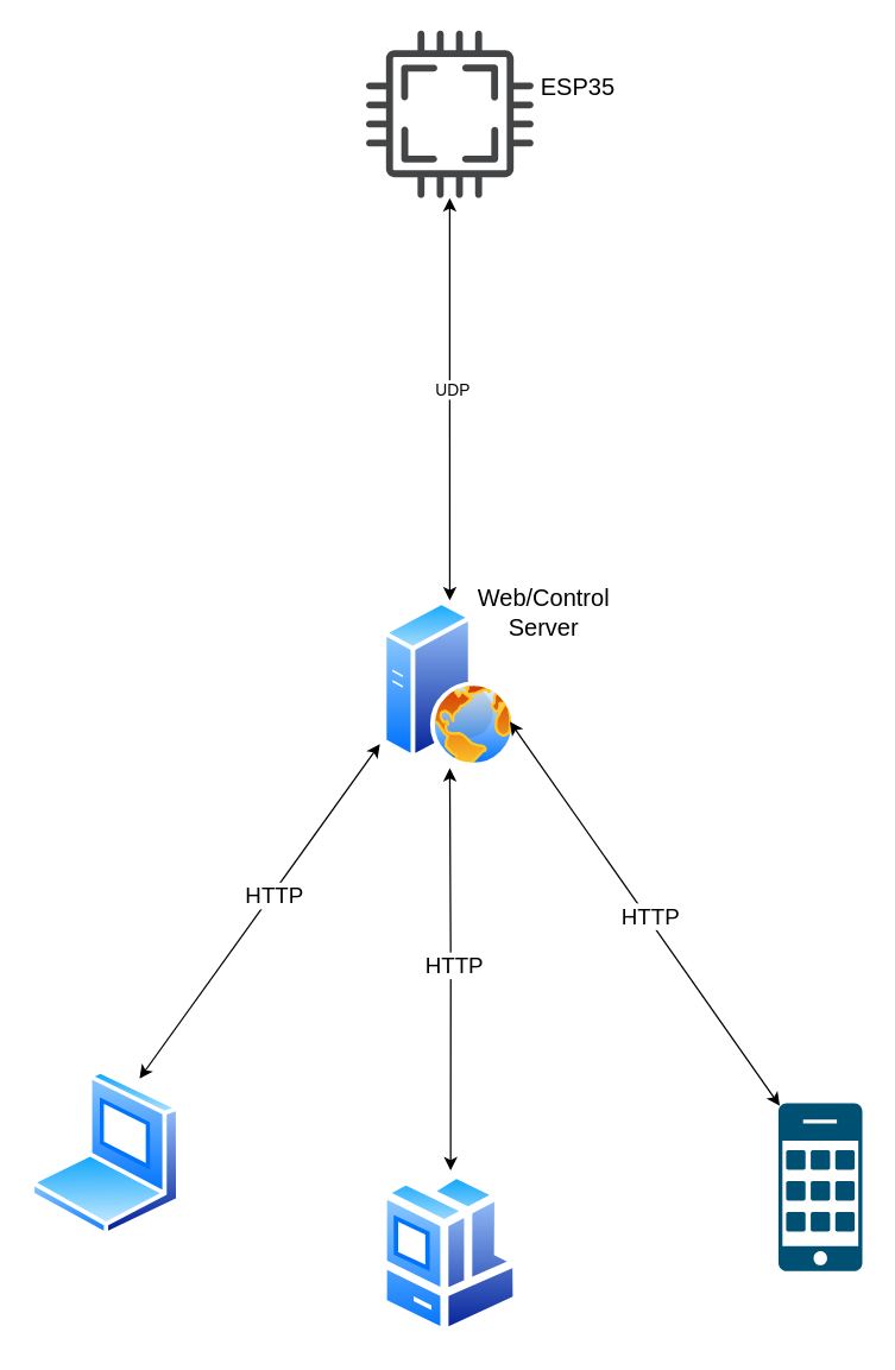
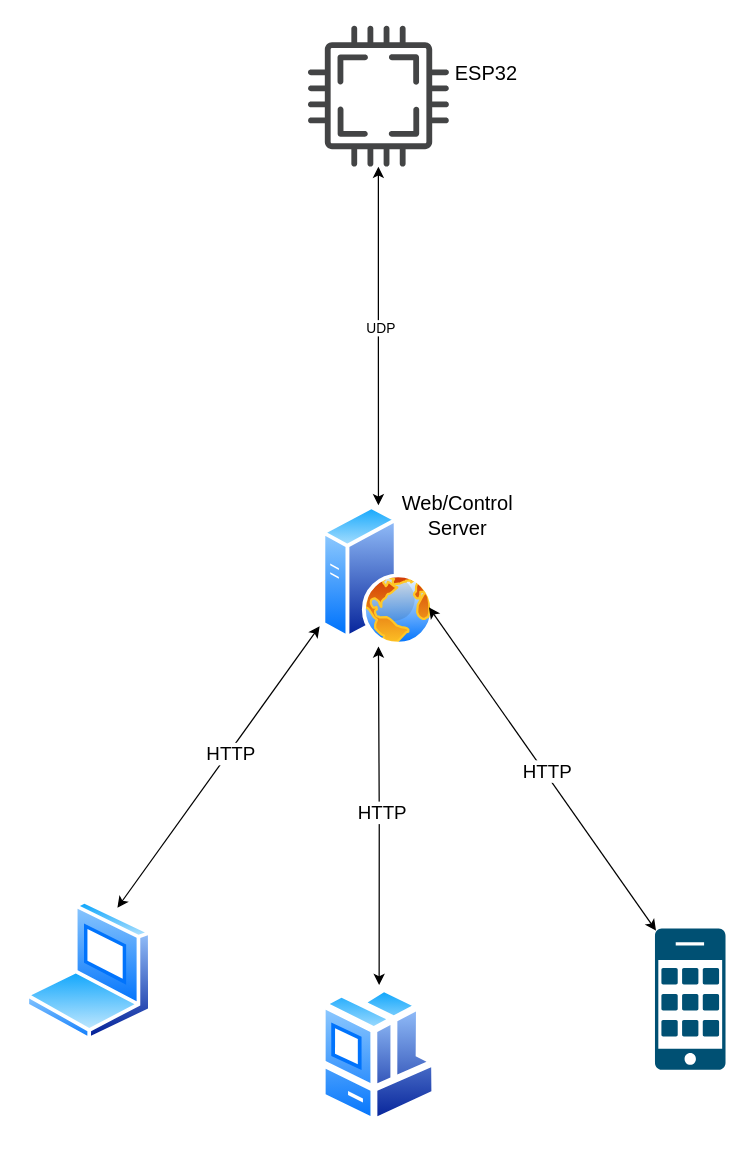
- <mxCell id="17" value="&lt;font style=&quot;font-size: 16px;&quot;&gt;ESP35&lt;/font&gt;" style="text;html=1;align=center;verticalAlign=middle;resizable=0;points=[];autosize=1;strokeColor=none;fillColor=none;" vertex="1" parent="2"><mxGeometry x="333.462" y="22.564" width="70" height="30" as="geometry" /></mxCell>
+ <mxCell id="17" value="&lt;font style=&quot;font-size: 16px;&quot;&gt;ESP32&lt;/font&gt;" style="text;html=1;align=center;verticalAlign=middle;resizable=0;points=[];autosize=1;strokeColor=none;fillColor=none;" vertex="1" parent="2"><mxGeometry x="333.462" y="22.564" width="70" height="30" as="geometry" /></mxCell>
